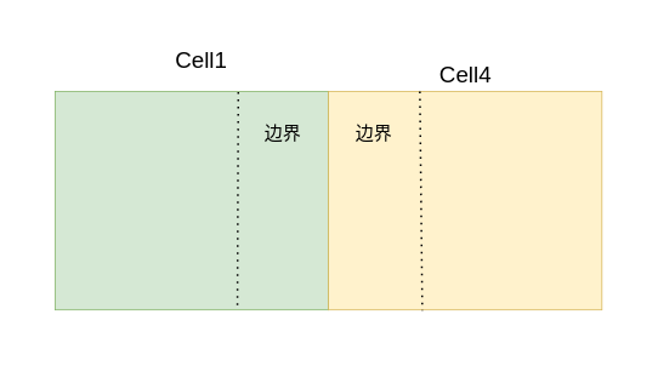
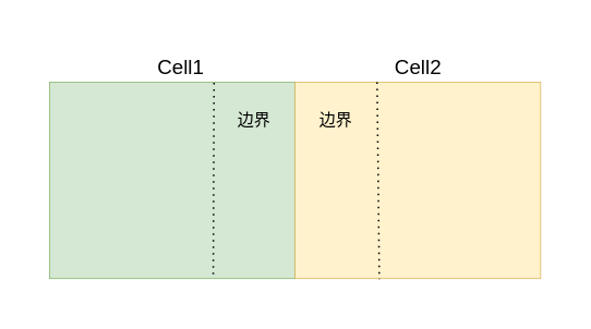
- <mxCell id="3" value="Cell1" style="text;html=1;align=center;verticalAlign=middle;resizable=0;points=[];autosize=1;strokeColor=none;fillColor=none;fontSize=25;" parent="1" vertex="1"><mxGeometry x="180" y="45" width="80" height="40" as="geometry" /></mxCell>
+ <mxCell id="3" value="Cell1" style="text;html=1;align=center;verticalAlign=middle;resizable=0;points=[];autosize=1;strokeColor=none;fillColor=none;fontSize=25;" parent="1" vertex="1"><mxGeometry x="180" y="60" width="80" height="40" as="geometry" /></mxCell>
- <mxCell id="4" value="Cell4" style="text;html=1;align=center;verticalAlign=middle;resizable=0;points=[];autosize=1;strokeColor=none;fillColor=none;fontSize=25;" parent="1" vertex="1"><mxGeometry x="470" y="60" width="80" height="40" as="geometry" /></mxCell>
+ <mxCell id="4" value="Cell2" style="text;html=1;align=center;verticalAlign=middle;resizable=0;points=[];autosize=1;strokeColor=none;fillColor=none;fontSize=25;" parent="1" vertex="1"><mxGeometry x="470" y="60" width="80" height="40" as="geometry" /></mxCell>
